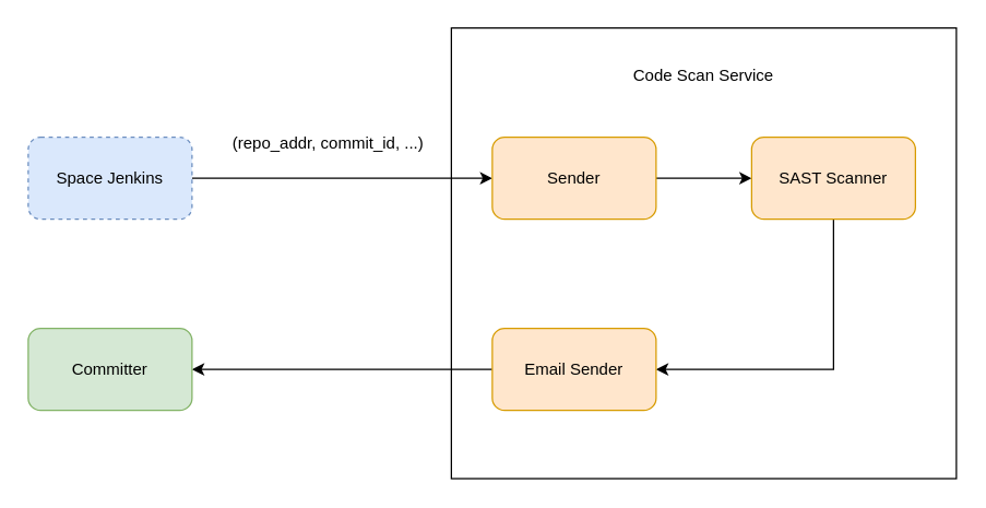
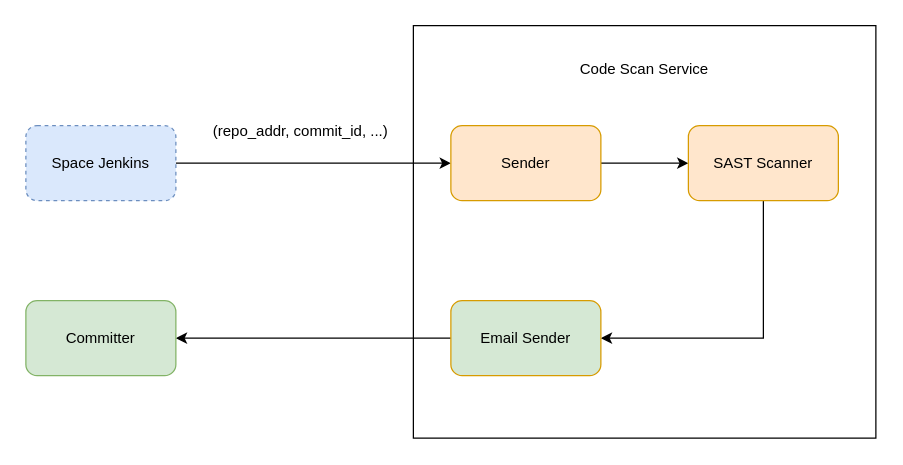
- <mxCell id="11" value="Email Sender" style="rounded=1;whiteSpace=wrap;html=1;fillColor=#ffe6cc;strokeColor=#d79b00;" vertex="1" parent="1"><mxGeometry x="360" y="240" width="120" height="60" as="geometry" /></mxCell>
+ <mxCell id="11" value="Email Sender" style="rounded=1;whiteSpace=wrap;html=1;fillColor=#d5e8d4;strokeColor=#d79b00;" vertex="1" parent="1"><mxGeometry x="360" y="240" width="120" height="60" as="geometry" /></mxCell>
